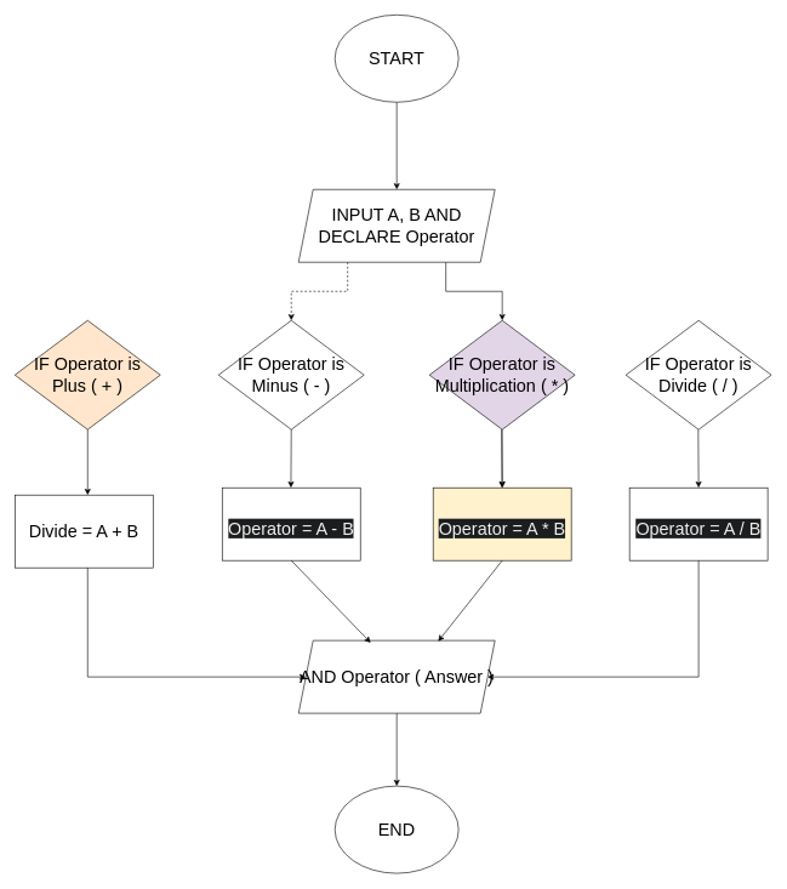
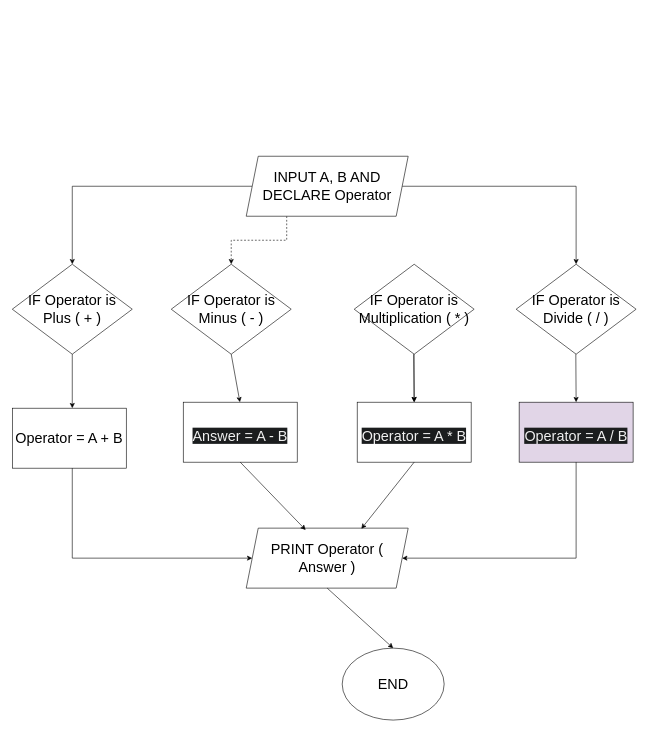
- <mxCell id="3" value="&lt;font style=&quot;font-size: 24px;&quot;&gt;START&lt;/font&gt;" style="ellipse;whiteSpace=wrap;html=1;" parent="1" vertex="1"><mxGeometry x="460" y="20" width="170" height="120" as="geometry" /></mxCell>
- <mxCell id="2" style="edgeStyle=orthogonalEdgeStyle;rounded=0;orthogonalLoop=1;jettySize=auto;html=1;entryX=0.5;entryY=0;entryDx=0;entryDy=0;" parent="1" source="3" target="8" edge="1"><mxGeometry relative="1" as="geometry" /></mxCell>
+ <mxCell id="4" style="edgeStyle=orthogonalEdgeStyle;rounded=0;orthogonalLoop=1;jettySize=auto;html=1;entryX=0.5;entryY=0;entryDx=0;entryDy=0;" parent="1" source="8" target="9" edge="1"><mxGeometry relative="1" as="geometry" /></mxCell>
+ <mxCell id="5" style="edgeStyle=orthogonalEdgeStyle;rounded=0;orthogonalLoop=1;jettySize=auto;html=1;exitX=1;exitY=0.5;exitDx=0;exitDy=0;entryX=0.5;entryY=0;entryDx=0;entryDy=0;" parent="1" source="8" target="12" edge="1"><mxGeometry relative="1" as="geometry" /></mxCell>
- <mxCell id="7" style="edgeStyle=orthogonalEdgeStyle;rounded=0;orthogonalLoop=1;jettySize=auto;html=1;exitX=0.75;exitY=1;exitDx=0;exitDy=0;entryX=0.5;entryY=0;entryDx=0;entryDy=0;" parent="1" source="8" target="11" edge="1"><mxGeometry relative="1" as="geometry" /></mxCell>
- <mxCell id="9" value="&lt;font style=&quot;font-size: 24px;&quot;&gt;IF Operator is Plus ( + )&lt;/font&gt;" style="rhombus;whiteSpace=wrap;html=1;fillColor=#ffe6cc;" parent="1" vertex="1"><mxGeometry x="20" y="440" width="200" height="150" as="geometry" /></mxCell>
+ <mxCell id="9" value="&lt;font style=&quot;font-size: 24px;&quot;&gt;IF Operator is Plus ( + )&lt;/font&gt;" style="rhombus;whiteSpace=wrap;html=1;" parent="1" vertex="1"><mxGeometry x="20" y="440" width="200" height="150" as="geometry" /></mxCell>
- <mxCell id="10" value="&lt;font style=&quot;font-size: 24px;&quot;&gt;IF Operator is Minus ( - )&lt;/font&gt;" style="rhombus;whiteSpace=wrap;html=1;" parent="1" vertex="1"><mxGeometry x="300" y="440" width="200" height="150" as="geometry" /></mxCell>
+ <mxCell id="10" value="&lt;font style=&quot;font-size: 24px;&quot;&gt;IF Operator is Minus ( - )&lt;/font&gt;" style="rhombus;whiteSpace=wrap;html=1;" parent="1" vertex="1"><mxGeometry x="285" y="440" width="200" height="150" as="geometry" /></mxCell>
- <mxCell id="11" value="&lt;font style=&quot;font-size: 24px;&quot;&gt;IF Operator is Multiplication ( * )&lt;/font&gt;" style="rhombus;whiteSpace=wrap;html=1;fillColor=#e1d5e7;" parent="1" vertex="1"><mxGeometry x="590" y="440" width="200" height="150" as="geometry" /></mxCell>
+ <mxCell id="11" value="&lt;font style=&quot;font-size: 24px;&quot;&gt;IF Operator is Multiplication ( * )&lt;/font&gt;" style="rhombus;whiteSpace=wrap;html=1;" parent="1" vertex="1"><mxGeometry x="590" y="440" width="200" height="150" as="geometry" /></mxCell>
- <mxCell id="14" value="&lt;br&gt;&lt;font style=&quot;font-size: 24px;&quot;&gt;&lt;span style=&quot;color: rgb(240, 240, 240); font-family: Helvetica; font-style: normal; font-variant-ligatures: normal; font-variant-caps: normal; font-weight: 400; letter-spacing: normal; orphans: 2; text-align: center; text-indent: 0px; text-transform: none; widows: 2; word-spacing: 0px; -webkit-text-stroke-width: 0px; white-space: normal; background-color: rgb(27, 29, 30); text-decoration-thickness: initial; text-decoration-style: initial; text-decoration-color: initial; float: none; display: inline !important;&quot;&gt;Operator = A - B&lt;/span&gt;&lt;br&gt;&lt;/font&gt;" style="rounded=0;whiteSpace=wrap;html=1;" parent="1" vertex="1"><mxGeometry x="305" y="670" width="190" height="100" as="geometry" /></mxCell>
+ <mxCell id="14" value="&lt;br&gt;&lt;font style=&quot;font-size: 24px;&quot;&gt;&lt;span style=&quot;color: rgb(240, 240, 240); font-family: Helvetica; font-style: normal; font-variant-ligatures: normal; font-variant-caps: normal; font-weight: 400; letter-spacing: normal; orphans: 2; text-align: center; text-indent: 0px; text-transform: none; widows: 2; word-spacing: 0px; -webkit-text-stroke-width: 0px; white-space: normal; background-color: rgb(27, 29, 30); text-decoration-thickness: initial; text-decoration-style: initial; text-decoration-color: initial; float: none; display: inline !important;&quot;&gt;Answer = A - B&lt;/span&gt;&lt;br&gt;&lt;/font&gt;" style="rounded=0;whiteSpace=wrap;html=1;" parent="1" vertex="1"><mxGeometry x="305" y="670" width="190" height="100" as="geometry" /></mxCell>
- <mxCell id="15" value="&lt;br&gt;&lt;font style=&quot;font-size: 24px;&quot;&gt;&lt;span style=&quot;color: rgb(240, 240, 240); font-family: Helvetica; font-style: normal; font-variant-ligatures: normal; font-variant-caps: normal; font-weight: 400; letter-spacing: normal; orphans: 2; text-align: center; text-indent: 0px; text-transform: none; widows: 2; word-spacing: 0px; -webkit-text-stroke-width: 0px; white-space: normal; background-color: rgb(27, 29, 30); text-decoration-thickness: initial; text-decoration-style: initial; text-decoration-color: initial; float: none; display: inline !important;&quot;&gt;Operator = A * B&lt;/span&gt;&lt;br&gt;&lt;/font&gt;" style="rounded=0;whiteSpace=wrap;html=1;fillColor=#fff2cc;" parent="1" vertex="1"><mxGeometry x="595" y="670" width="190" height="100" as="geometry" /></mxCell>
+ <mxCell id="15" value="&lt;br&gt;&lt;font style=&quot;font-size: 24px;&quot;&gt;&lt;span style=&quot;color: rgb(240, 240, 240); font-family: Helvetica; font-style: normal; font-variant-ligatures: normal; font-variant-caps: normal; font-weight: 400; letter-spacing: normal; orphans: 2; text-align: center; text-indent: 0px; text-transform: none; widows: 2; word-spacing: 0px; -webkit-text-stroke-width: 0px; white-space: normal; background-color: rgb(27, 29, 30); text-decoration-thickness: initial; text-decoration-style: initial; text-decoration-color: initial; float: none; display: inline !important;&quot;&gt;Operator = A * B&lt;/span&gt;&lt;br&gt;&lt;/font&gt;" style="rounded=0;whiteSpace=wrap;html=1;" parent="1" vertex="1"><mxGeometry x="595" y="670" width="190" height="100" as="geometry" /></mxCell>
- <mxCell id="16" value="&lt;br&gt;&lt;font style=&quot;font-size: 24px;&quot;&gt;&lt;span style=&quot;color: rgb(240, 240, 240); font-family: Helvetica; font-style: normal; font-variant-ligatures: normal; font-variant-caps: normal; font-weight: 400; letter-spacing: normal; orphans: 2; text-align: center; text-indent: 0px; text-transform: none; widows: 2; word-spacing: 0px; -webkit-text-stroke-width: 0px; white-space: normal; background-color: rgb(27, 29, 30); text-decoration-thickness: initial; text-decoration-style: initial; text-decoration-color: initial; float: none; display: inline !important;&quot;&gt;Operator = A / B&lt;/span&gt;&lt;br&gt;&lt;/font&gt;" style="rounded=0;whiteSpace=wrap;html=1;" parent="1" vertex="1"><mxGeometry x="865" y="670" width="190" height="100" as="geometry" /></mxCell>
+ <mxCell id="16" value="&lt;br&gt;&lt;font style=&quot;font-size: 24px;&quot;&gt;&lt;span style=&quot;color: rgb(240, 240, 240); font-family: Helvetica; font-style: normal; font-variant-ligatures: normal; font-variant-caps: normal; font-weight: 400; letter-spacing: normal; orphans: 2; text-align: center; text-indent: 0px; text-transform: none; widows: 2; word-spacing: 0px; -webkit-text-stroke-width: 0px; white-space: normal; background-color: rgb(27, 29, 30); text-decoration-thickness: initial; text-decoration-style: initial; text-decoration-color: initial; float: none; display: inline !important;&quot;&gt;Operator = A / B&lt;/span&gt;&lt;br&gt;&lt;/font&gt;" style="rounded=0;whiteSpace=wrap;html=1;fillColor=#e1d5e7;" parent="1" vertex="1"><mxGeometry x="865" y="670" width="190" height="100" as="geometry" /></mxCell>
- <mxCell id="13" value="&lt;font style=&quot;font-size: 24px;&quot;&gt;Divide = A + B&lt;/font&gt;" style="rounded=0;whiteSpace=wrap;html=1;" parent="1" vertex="1"><mxGeometry x="20" y="680" width="190" height="100" as="geometry" /></mxCell>
+ <mxCell id="13" value="&lt;font style=&quot;font-size: 24px;&quot;&gt;Operator = A + B&lt;/font&gt;" style="rounded=0;whiteSpace=wrap;html=1;" parent="1" vertex="1"><mxGeometry x="20" y="680" width="190" height="100" as="geometry" /></mxCell>
- <mxCell id="23" value="&lt;span style=&quot;font-size: 24px;&quot;&gt;AND Operator ( Answer )&lt;/span&gt;" style="shape=parallelogram;perimeter=parallelogramPerimeter;whiteSpace=wrap;html=1;fixedSize=1;" parent="1" vertex="1"><mxGeometry x="410" y="880" width="270" height="100" as="geometry" /></mxCell>
+ <mxCell id="23" value="&lt;span style=&quot;font-size: 24px;&quot;&gt;PRINT Operator ( Answer )&lt;/span&gt;" style="shape=parallelogram;perimeter=parallelogramPerimeter;whiteSpace=wrap;html=1;fixedSize=1;" parent="1" vertex="1"><mxGeometry x="410" y="880" width="270" height="100" as="geometry" /></mxCell>
- <mxCell id="28" value="&lt;font style=&quot;font-size: 24px;&quot;&gt;END&lt;/font&gt;" style="ellipse;whiteSpace=wrap;html=1;" parent="1" vertex="1"><mxGeometry x="460" y="1080" width="170" height="120" as="geometry" /></mxCell>
+ <mxCell id="28" value="&lt;font style=&quot;font-size: 24px;&quot;&gt;END&lt;/font&gt;" style="ellipse;whiteSpace=wrap;html=1;" parent="1" vertex="1"><mxGeometry x="570" y="1080" width="170" height="120" as="geometry" /></mxCell>
